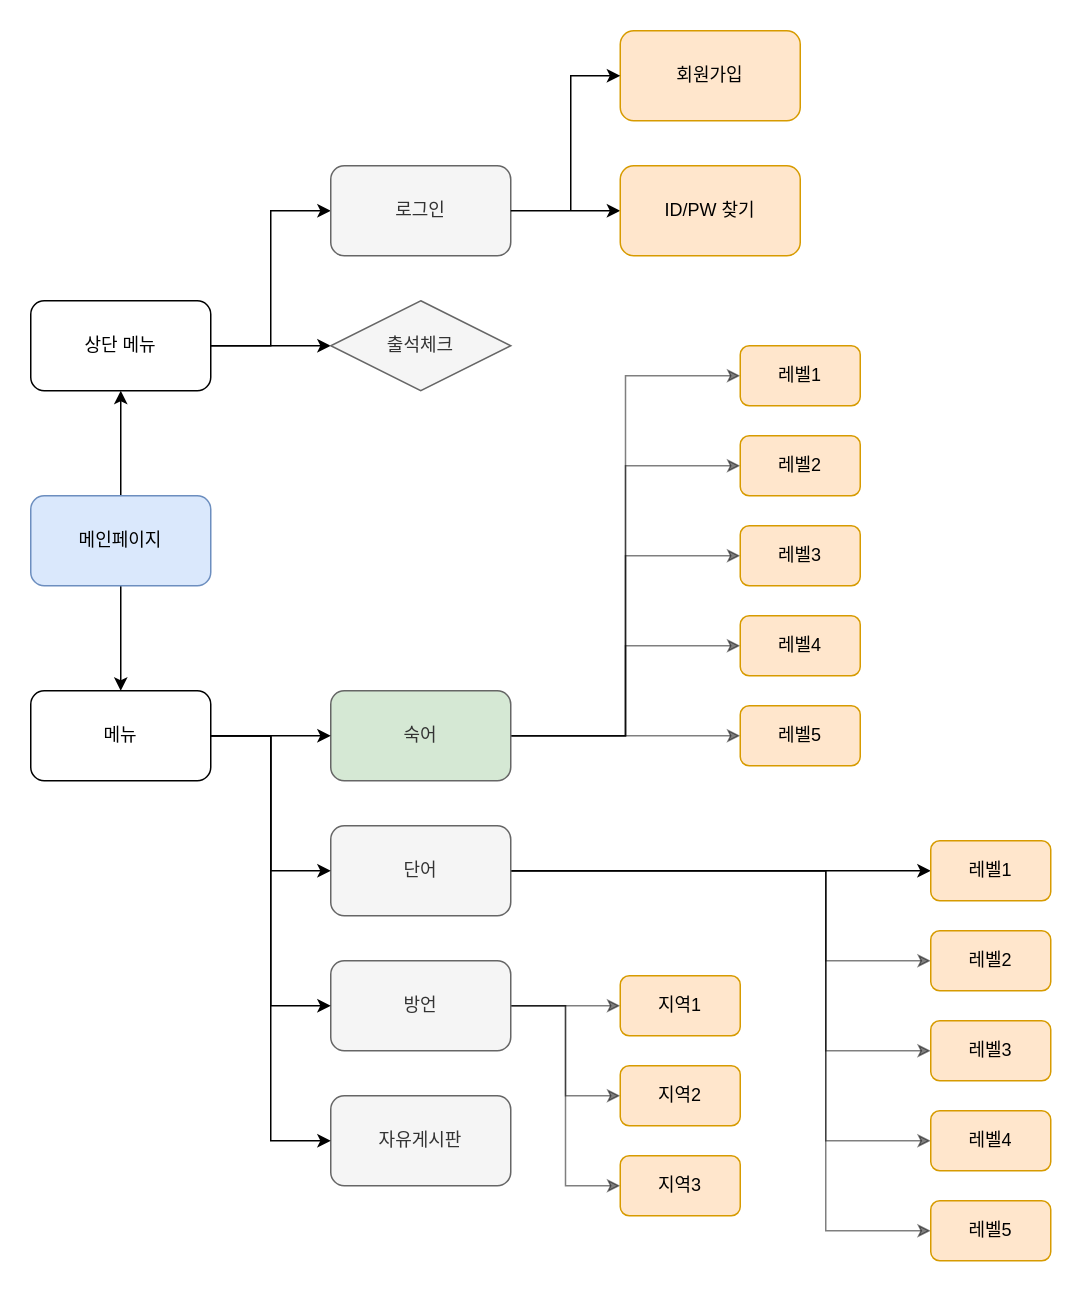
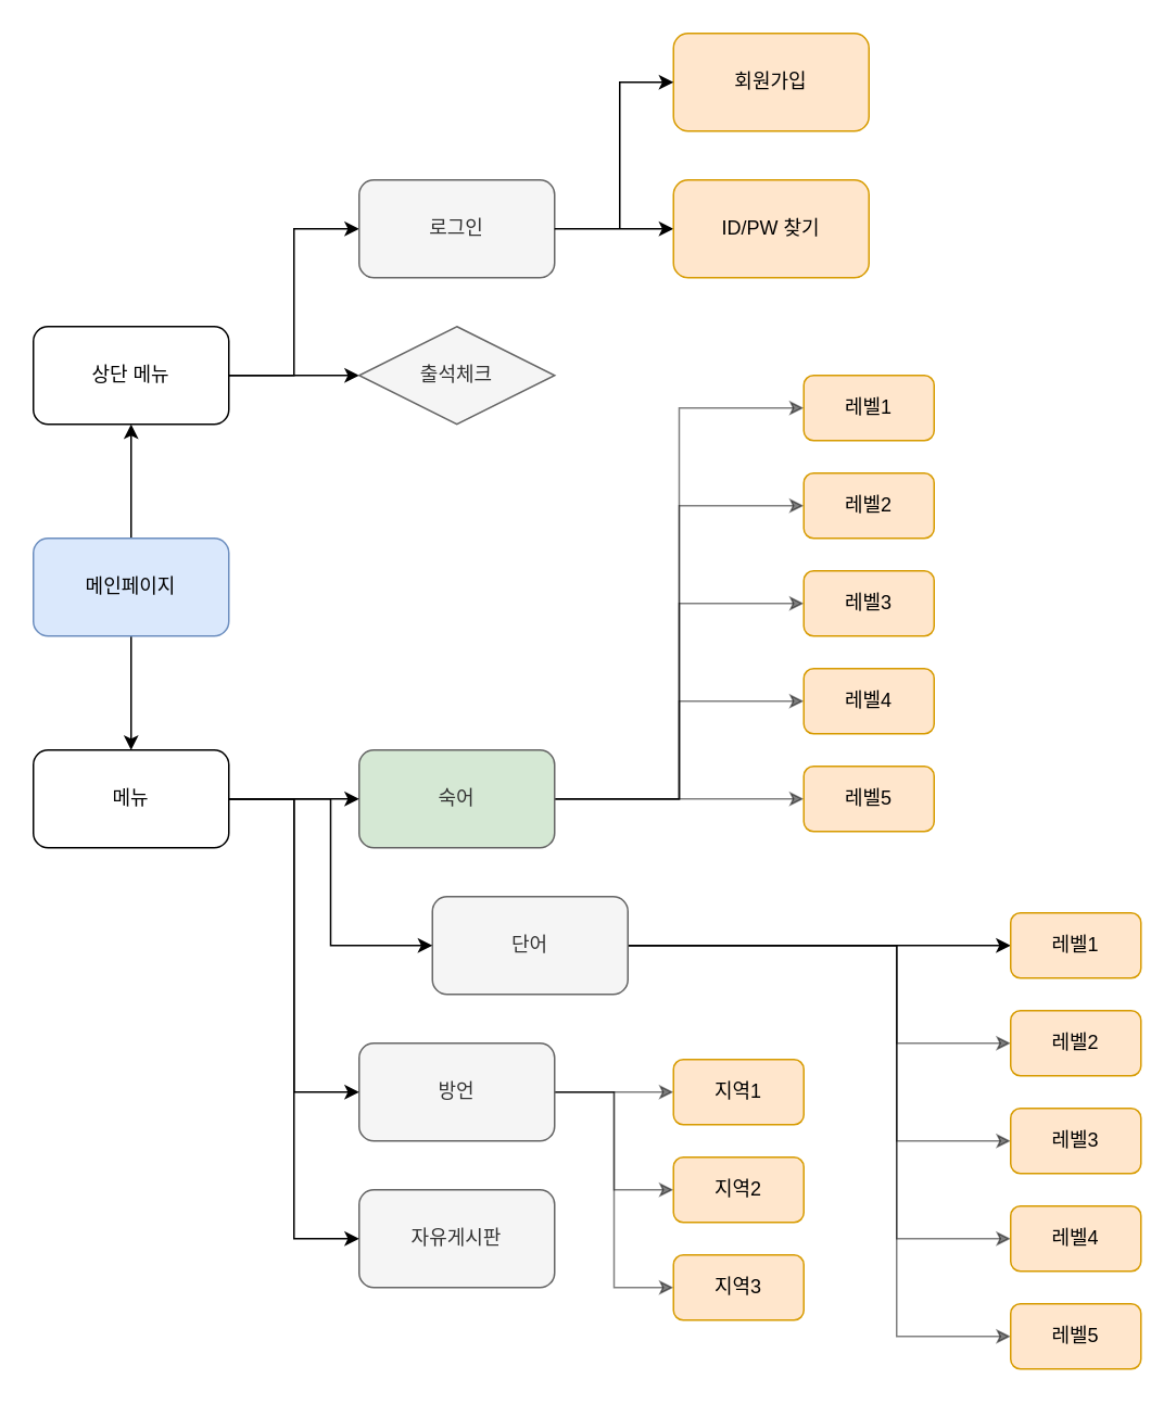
- <mxCell id="10" value="단어" style="rounded=1;whiteSpace=wrap;html=1;fillColor=#f5f5f5;strokeColor=#666666;fontColor=#333333;" vertex="1" parent="1"><mxGeometry x="220" y="550" width="120" height="60" as="geometry" /></mxCell>
+ <mxCell id="10" value="단어" style="rounded=1;whiteSpace=wrap;html=1;fillColor=#f5f5f5;strokeColor=#666666;fontColor=#333333;" vertex="1" parent="1"><mxGeometry x="265" y="550" width="120" height="60" as="geometry" /></mxCell>
